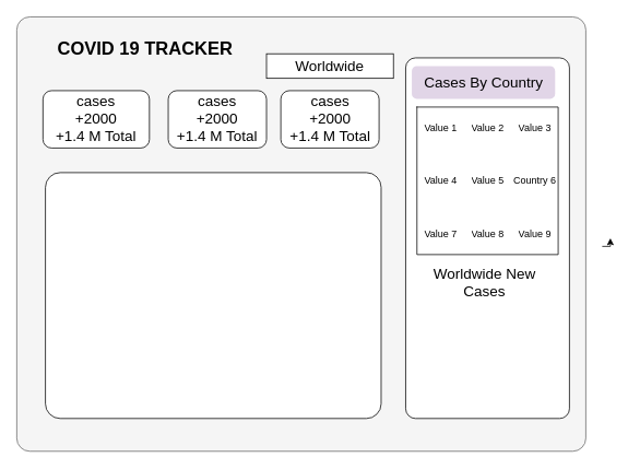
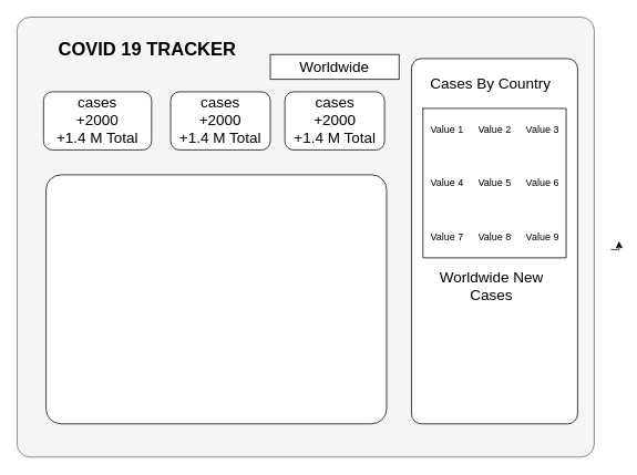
- <mxCell id="11" value="&lt;font style=&quot;font-size: 18px&quot;&gt;Cases By Country&lt;/font&gt;" style="rounded=1;whiteSpace=wrap;html=1;strokeColor=none;fillColor=#e1d5e7;" vertex="1" parent="1"><mxGeometry x="502.5" y="80" width="175" height="40" as="geometry" /></mxCell>
+ <mxCell id="11" value="&lt;font style=&quot;font-size: 18px&quot;&gt;Cases By Country&lt;/font&gt;" style="rounded=1;whiteSpace=wrap;html=1;strokeColor=none;" vertex="1" parent="1"><mxGeometry x="502.5" y="80" width="175" height="40" as="geometry" /></mxCell>
- <mxCell id="21" value="Country 6" style="shape=partialRectangle;html=1;whiteSpace=wrap;connectable=0;fillColor=none;top=0;left=0;bottom=0;right=0;overflow=hidden;" vertex="1" parent="18"><mxGeometry x="115" width="58" height="78" as="geometry" /></mxCell>
+ <mxCell id="21" value="Value 6" style="shape=partialRectangle;html=1;whiteSpace=wrap;connectable=0;fillColor=none;top=0;left=0;bottom=0;right=0;overflow=hidden;" vertex="1" parent="18"><mxGeometry x="115" width="58" height="78" as="geometry" /></mxCell>
